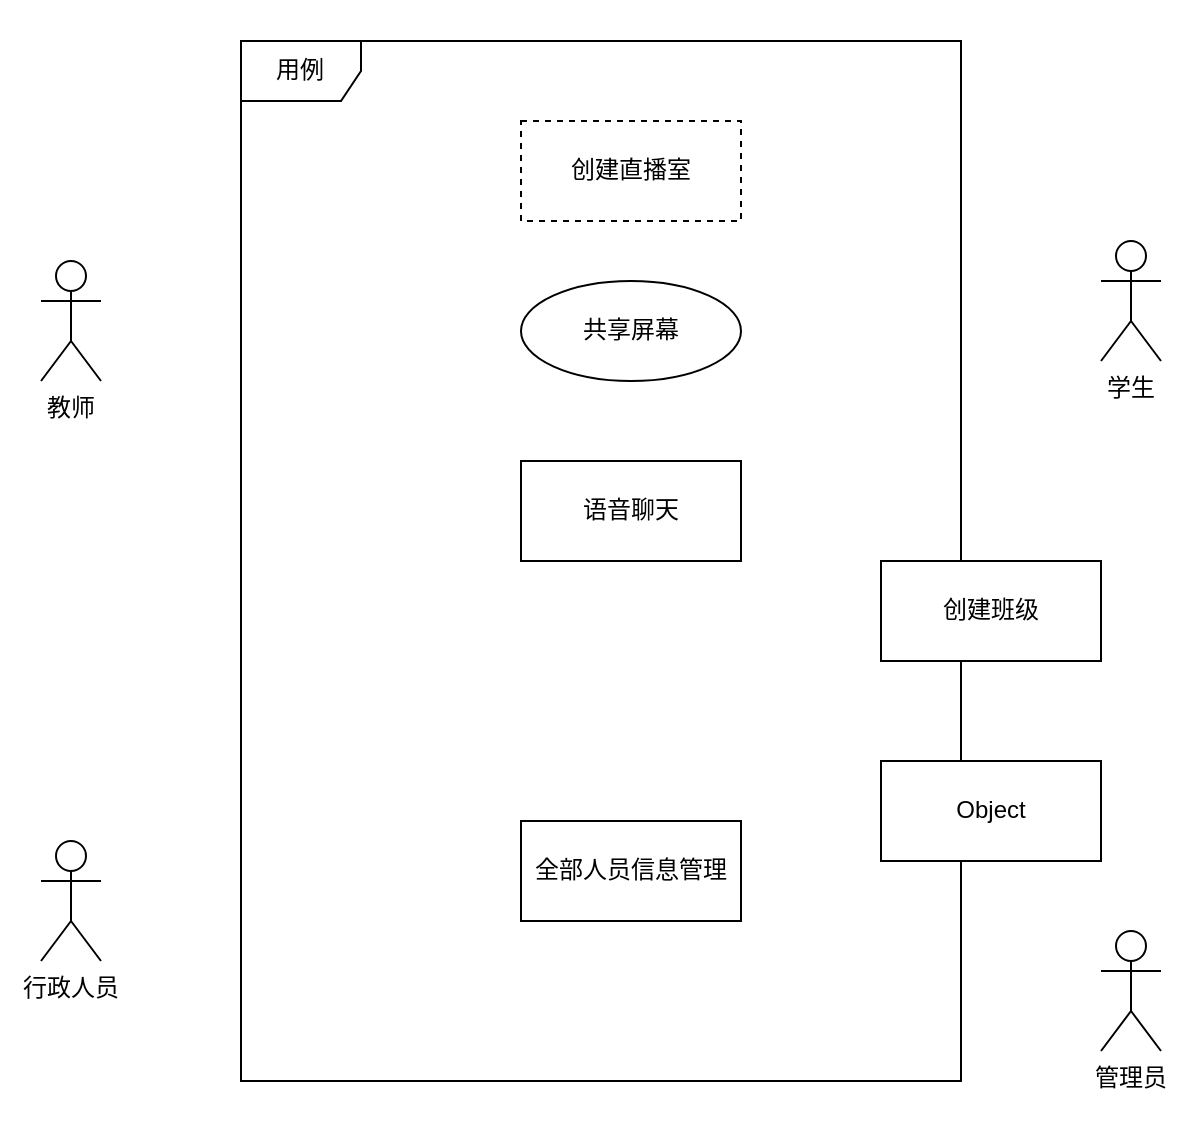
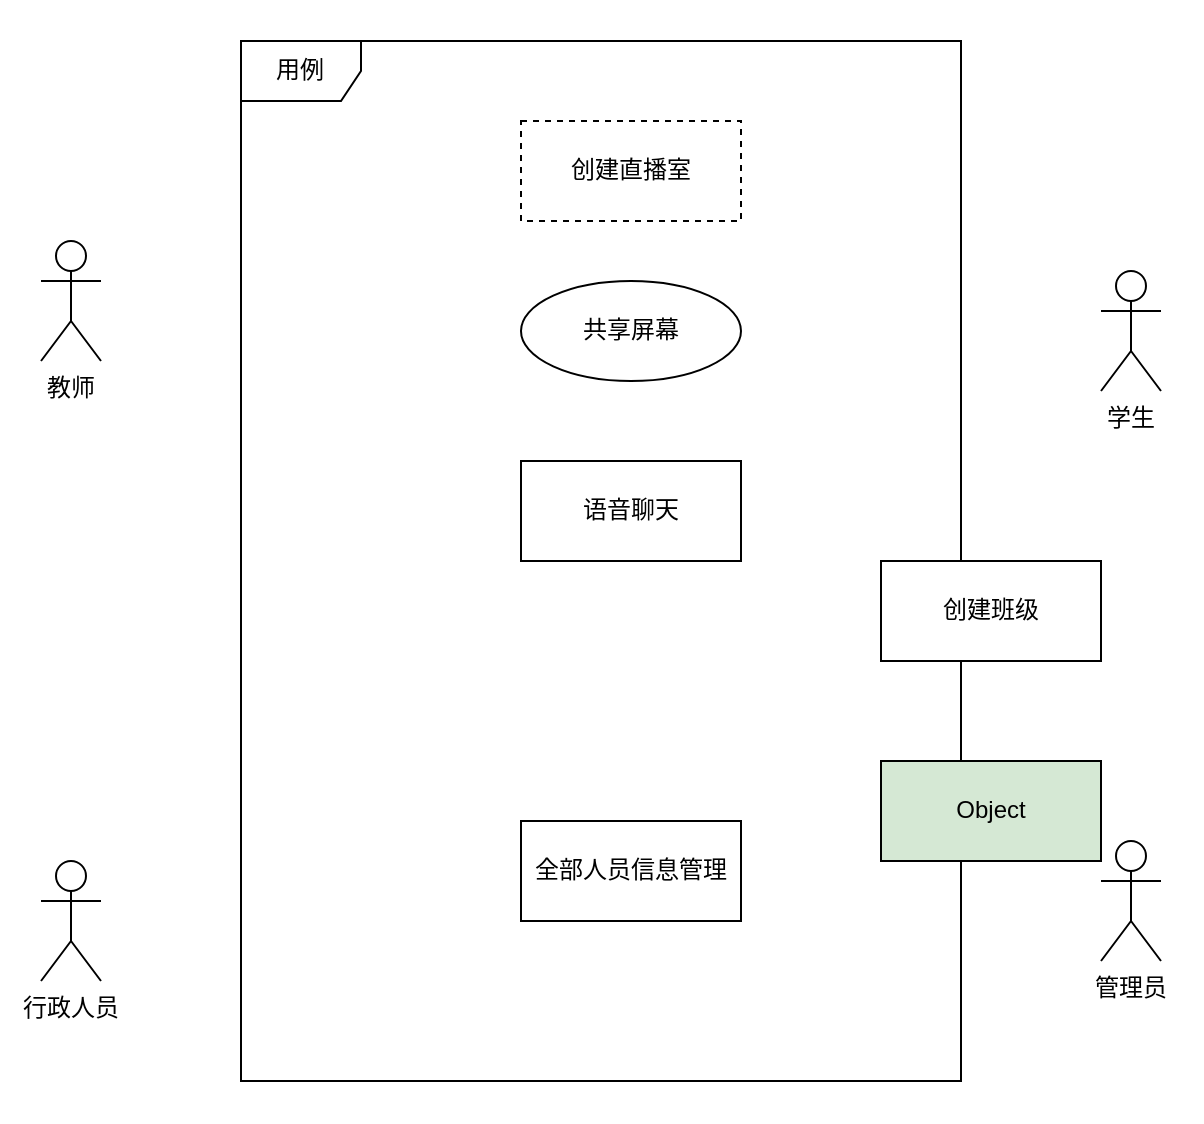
- <mxCell id="2" value="学生" style="shape=umlActor;verticalLabelPosition=bottom;verticalAlign=top;html=1;" parent="1" vertex="1"><mxGeometry x="550" y="120" width="30" height="60" as="geometry" /></mxCell>
+ <mxCell id="2" value="学生" style="shape=umlActor;verticalLabelPosition=bottom;verticalAlign=top;html=1;" parent="1" vertex="1"><mxGeometry x="550" y="135" width="30" height="60" as="geometry" /></mxCell>
- <mxCell id="3" value="教师" style="shape=umlActor;verticalLabelPosition=bottom;verticalAlign=top;html=1;" parent="1" vertex="1"><mxGeometry x="20" y="130" width="30" height="60" as="geometry" /></mxCell>
+ <mxCell id="3" value="教师" style="shape=umlActor;verticalLabelPosition=bottom;verticalAlign=top;html=1;" parent="1" vertex="1"><mxGeometry x="20" y="120" width="30" height="60" as="geometry" /></mxCell>
- <mxCell id="12" value="Object" style="html=1;" vertex="1" parent="1"><mxGeometry x="440" y="380" width="110" height="50" as="geometry" /></mxCell>
+ <mxCell id="12" value="Object" style="html=1;fillColor=#d5e8d4;" vertex="1" parent="1"><mxGeometry x="440" y="380" width="110" height="50" as="geometry" /></mxCell>
- <mxCell id="5" value="行政人员" style="shape=umlActor;verticalLabelPosition=bottom;verticalAlign=top;html=1;" vertex="1" parent="1"><mxGeometry x="20" y="420" width="30" height="60" as="geometry" /></mxCell>
+ <mxCell id="5" value="行政人员" style="shape=umlActor;verticalLabelPosition=bottom;verticalAlign=top;html=1;" vertex="1" parent="1"><mxGeometry x="20" y="430" width="30" height="60" as="geometry" /></mxCell>
- <mxCell id="4" value="管理员" style="shape=umlActor;verticalLabelPosition=bottom;verticalAlign=top;html=1;" vertex="1" parent="1"><mxGeometry x="550" y="465" width="30" height="60" as="geometry" /></mxCell>
+ <mxCell id="4" value="管理员" style="shape=umlActor;verticalLabelPosition=bottom;verticalAlign=top;html=1;" vertex="1" parent="1"><mxGeometry x="550" y="420" width="30" height="60" as="geometry" /></mxCell>
